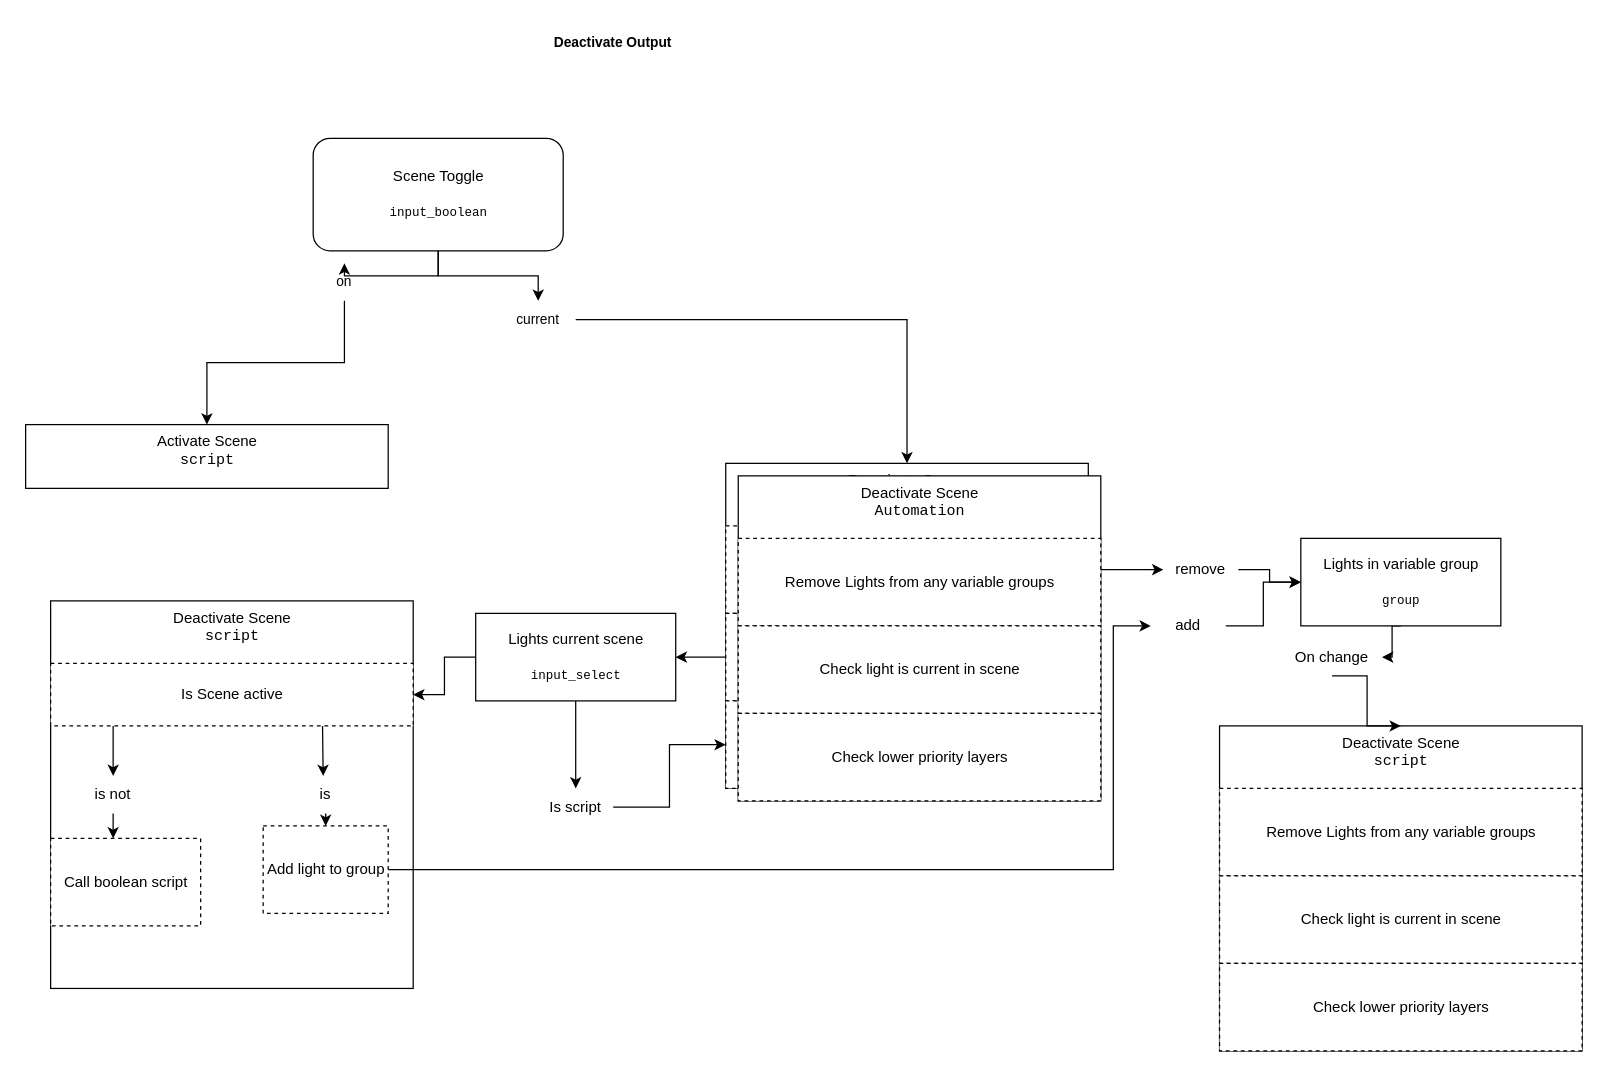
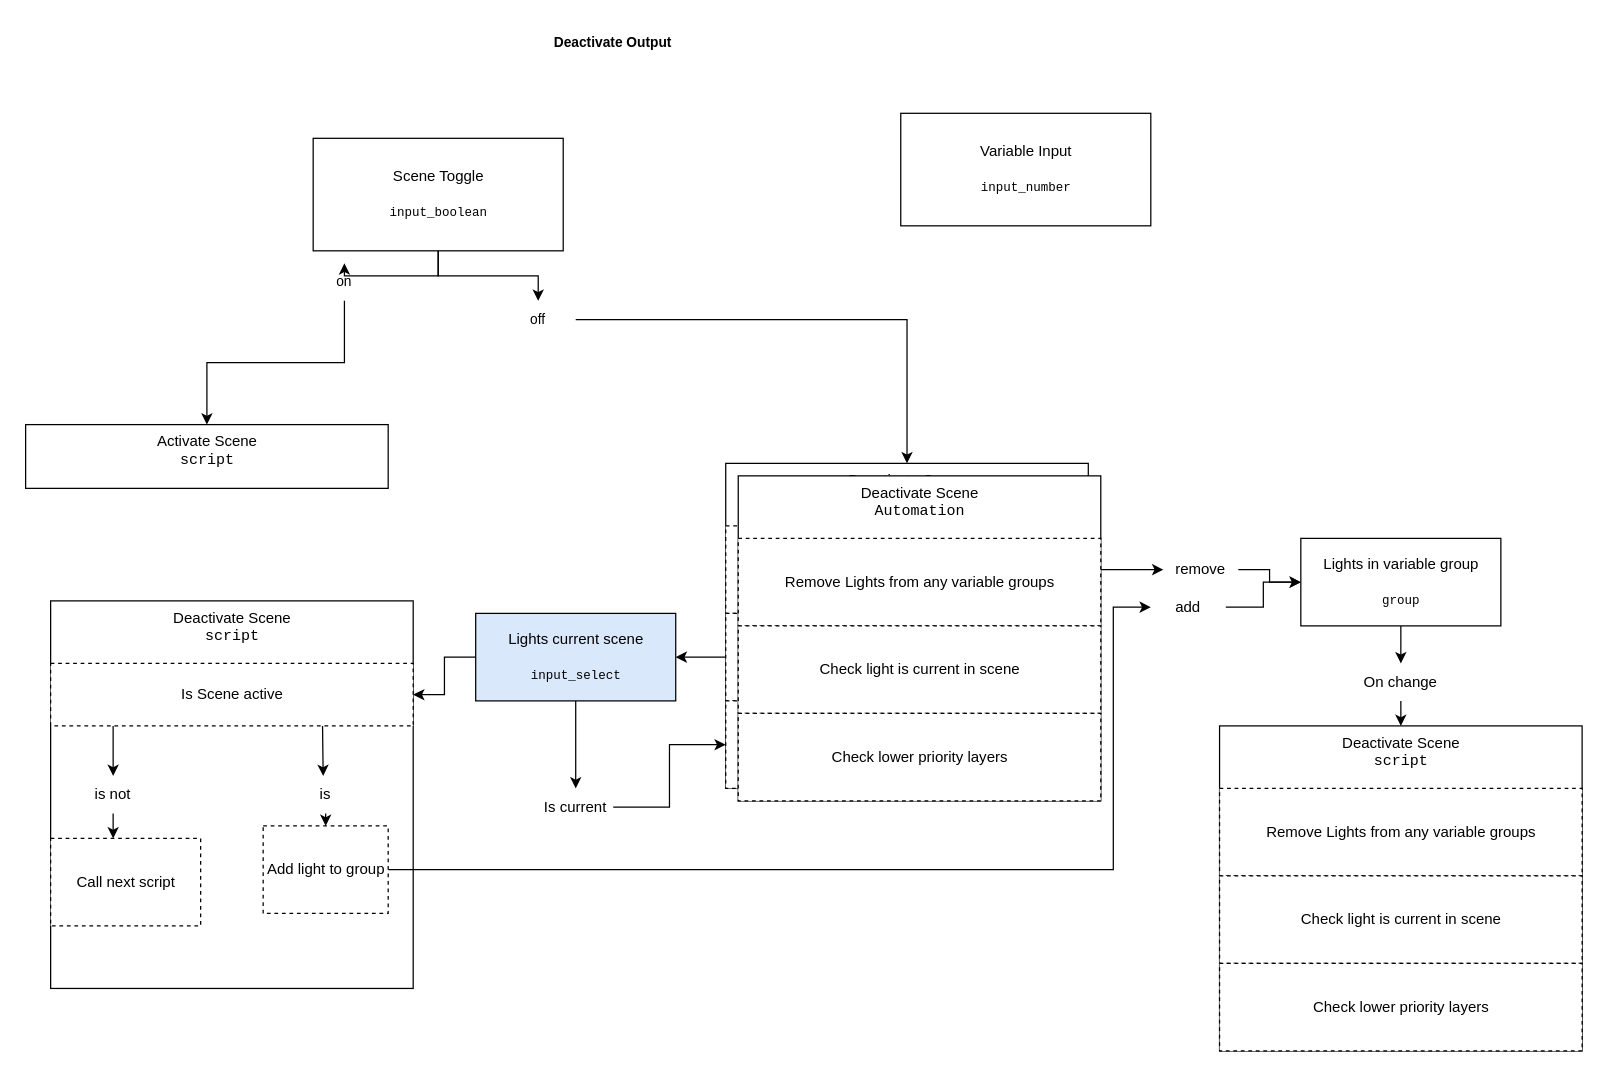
+ <mxCell id="2" value="Variable Input&lt;br&gt;&lt;br style=&quot;font-size: 11px&quot;&gt;&lt;font size=&quot;1&quot; face=&quot;Courier New&quot;&gt;input_number&lt;/font&gt;" style="html=1;" vertex="1" parent="1"><mxGeometry x="720" y="90" width="200" height="90" as="geometry" /></mxCell>
- <mxCell id="5" value="Scene Toggle&lt;br&gt;&lt;br style=&quot;font-size: 11px&quot;&gt;&lt;font size=&quot;1&quot; face=&quot;Courier New&quot;&gt;input_boolean&lt;/font&gt;" style="html=1;rounded=1;" vertex="1" parent="1"><mxGeometry x="250" y="110" width="200" height="90" as="geometry" /></mxCell>
+ <mxCell id="5" value="Scene Toggle&lt;br&gt;&lt;br style=&quot;font-size: 11px&quot;&gt;&lt;font size=&quot;1&quot; face=&quot;Courier New&quot;&gt;input_boolean&lt;/font&gt;" style="html=1;" vertex="1" parent="1"><mxGeometry x="250" y="110" width="200" height="90" as="geometry" /></mxCell>
- <mxCell id="8" value="current" style="text;html=1;strokeColor=none;fillColor=none;align=center;verticalAlign=middle;whiteSpace=wrap;rounded=0;fontFamily=Helvetica;fontSize=11;" vertex="1" parent="1"><mxGeometry x="400" y="240" width="60" height="30" as="geometry" /></mxCell>
+ <mxCell id="8" value="off" style="text;html=1;strokeColor=none;fillColor=none;align=center;verticalAlign=middle;whiteSpace=wrap;rounded=0;fontFamily=Helvetica;fontSize=11;" vertex="1" parent="1"><mxGeometry x="400" y="240" width="60" height="30" as="geometry" /></mxCell>
- <mxCell id="48" value="add" style="text;html=1;strokeColor=none;fillColor=none;align=center;verticalAlign=middle;whiteSpace=wrap;rounded=0;fontFamily=Helvetica;fontSize=12;" vertex="1" parent="1"><mxGeometry x="920" y="485" width="60" height="30" as="geometry" /></mxCell>
+ <mxCell id="48" value="add" style="text;html=1;strokeColor=none;fillColor=none;align=center;verticalAlign=middle;whiteSpace=wrap;rounded=0;fontFamily=Helvetica;fontSize=12;" vertex="1" parent="1"><mxGeometry x="920" y="470" width="60" height="30" as="geometry" /></mxCell>
- <mxCell id="19" value="Lights current scene&lt;br&gt;&lt;br style=&quot;font-size: 11px&quot;&gt;&lt;font face=&quot;Courier New&quot; size=&quot;1&quot;&gt;input_select&lt;/font&gt;" style="html=1;" vertex="1" parent="1"><mxGeometry x="380" y="490" width="160" height="70" as="geometry" /></mxCell>
+ <mxCell id="19" value="Lights current scene&lt;br&gt;&lt;br style=&quot;font-size: 11px&quot;&gt;&lt;font face=&quot;Courier New&quot; size=&quot;1&quot;&gt;input_select&lt;/font&gt;" style="html=1;fillColor=#dae8fc;" vertex="1" parent="1"><mxGeometry x="380" y="490" width="160" height="70" as="geometry" /></mxCell>
- <mxCell id="56" value="On change" style="text;html=1;strokeColor=none;fillColor=none;align=center;verticalAlign=middle;whiteSpace=wrap;rounded=0;fontFamily=Helvetica;fontSize=12;" vertex="1" parent="1"><mxGeometry x="1025" y="510" width="80" height="30" as="geometry" /></mxCell>
+ <mxCell id="56" value="On change" style="text;html=1;strokeColor=none;fillColor=none;align=center;verticalAlign=middle;whiteSpace=wrap;rounded=0;fontFamily=Helvetica;fontSize=12;" vertex="1" parent="1"><mxGeometry x="1080" y="530" width="80" height="30" as="geometry" /></mxCell>
- <mxCell id="21" value="Is script" style="text;html=1;strokeColor=none;fillColor=none;align=center;verticalAlign=middle;whiteSpace=wrap;rounded=0;fontFamily=Helvetica;fontSize=12;" vertex="1" parent="1"><mxGeometry x="430" y="630" width="60" height="30" as="geometry" /></mxCell>
+ <mxCell id="21" value="Is current" style="text;html=1;strokeColor=none;fillColor=none;align=center;verticalAlign=middle;whiteSpace=wrap;rounded=0;fontFamily=Helvetica;fontSize=12;" vertex="1" parent="1"><mxGeometry x="430" y="630" width="60" height="30" as="geometry" /></mxCell>
- <mxCell id="27" value="&lt;font face=&quot;Helvetica&quot;&gt;Call boolean script&lt;/font&gt;" style="html=1;fontFamily=Courier New;fontSize=12;dashed=1;" vertex="1" parent="1"><mxGeometry x="40" y="670" width="120" height="70" as="geometry" /></mxCell>
+ <mxCell id="27" value="&lt;font face=&quot;Helvetica&quot;&gt;Call next script&lt;/font&gt;" style="html=1;fontFamily=Courier New;fontSize=12;dashed=1;" vertex="1" parent="1"><mxGeometry x="40" y="670" width="120" height="70" as="geometry" /></mxCell>
